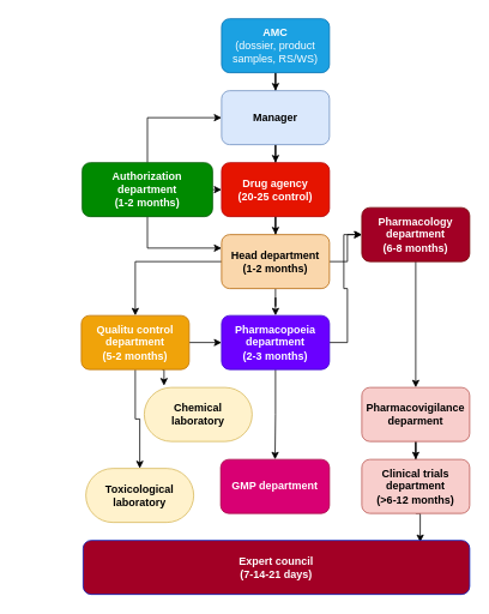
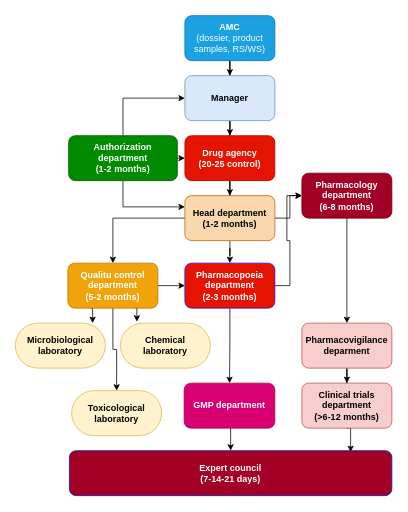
- <mxCell id="24" value="&lt;b&gt;Pharmacopoeia department&lt;br&gt;&lt;/b&gt;&lt;b&gt;(2-3 months)&lt;/b&gt;&lt;b&gt;&lt;br&gt;&lt;/b&gt;" style="rounded=1;whiteSpace=wrap;html=1;fillColor=#6a00ff;strokeColor=#3700CC;fontColor=#ffffff;" parent="1" vertex="1"><mxGeometry x="246" y="350" width="120" height="60" as="geometry" /></mxCell>
+ <mxCell id="24" value="&lt;b&gt;Pharmacopoeia department&lt;br&gt;&lt;/b&gt;&lt;b&gt;(2-3 months)&lt;/b&gt;&lt;b&gt;&lt;br&gt;&lt;/b&gt;" style="rounded=1;whiteSpace=wrap;html=1;fillColor=#e51400;strokeColor=#3700CC;fontColor=#ffffff;" parent="1" vertex="1"><mxGeometry x="246" y="350" width="120" height="60" as="geometry" /></mxCell>
+ <mxCell id="31" style="edgeStyle=orthogonalEdgeStyle;rounded=0;comic=0;orthogonalLoop=1;jettySize=auto;html=1;exitX=0.25;exitY=1;exitDx=0;exitDy=0;entryX=0.858;entryY=0;entryDx=0;entryDy=0;entryPerimeter=0;" parent="1" source="32" target="34" edge="1"><mxGeometry relative="1" as="geometry" /></mxCell>
+ <mxCell id="34" value="&lt;b&gt;Microbiological laboratory&lt;/b&gt;" style="rounded=1;whiteSpace=wrap;html=1;fillColor=#fff2cc;strokeColor=#d6b656;arcSize=50;" parent="1" vertex="1"><mxGeometry x="20" y="430" width="120" height="60" as="geometry" /></mxCell>
+ <mxCell id="25" style="edgeStyle=orthogonalEdgeStyle;rounded=0;comic=0;orthogonalLoop=1;jettySize=auto;html=1;exitX=0.5;exitY=1;exitDx=0;exitDy=0;entryX=0.5;entryY=0;entryDx=0;entryDy=0;" parent="1" source="26" target="27" edge="1"><mxGeometry relative="1" as="geometry" /></mxCell>
